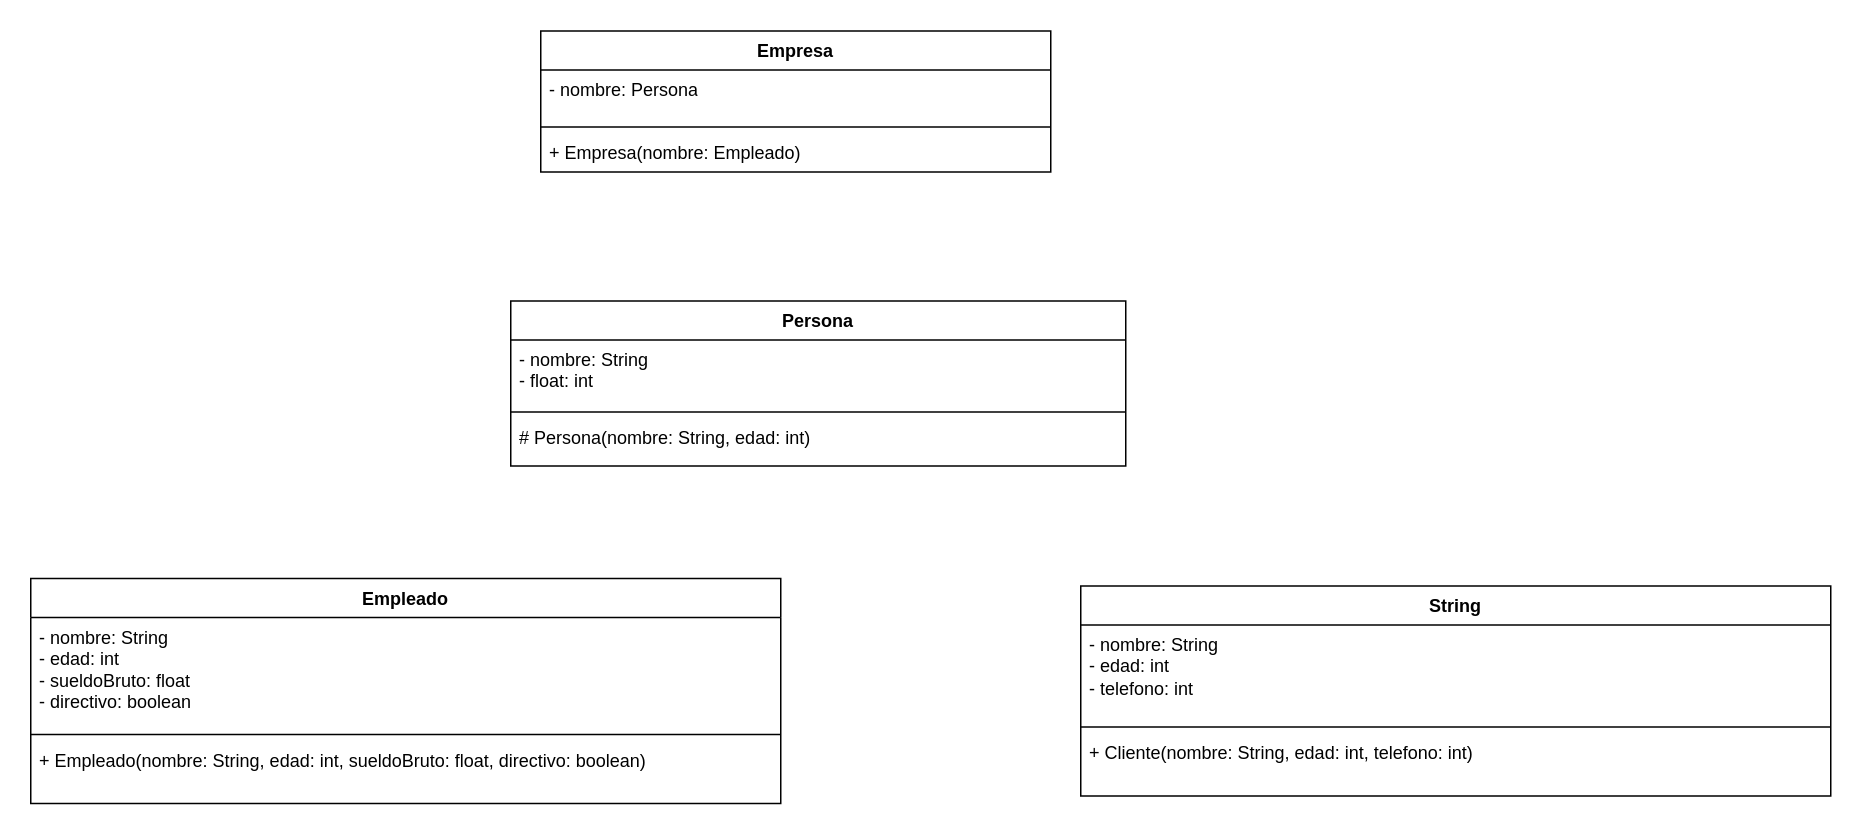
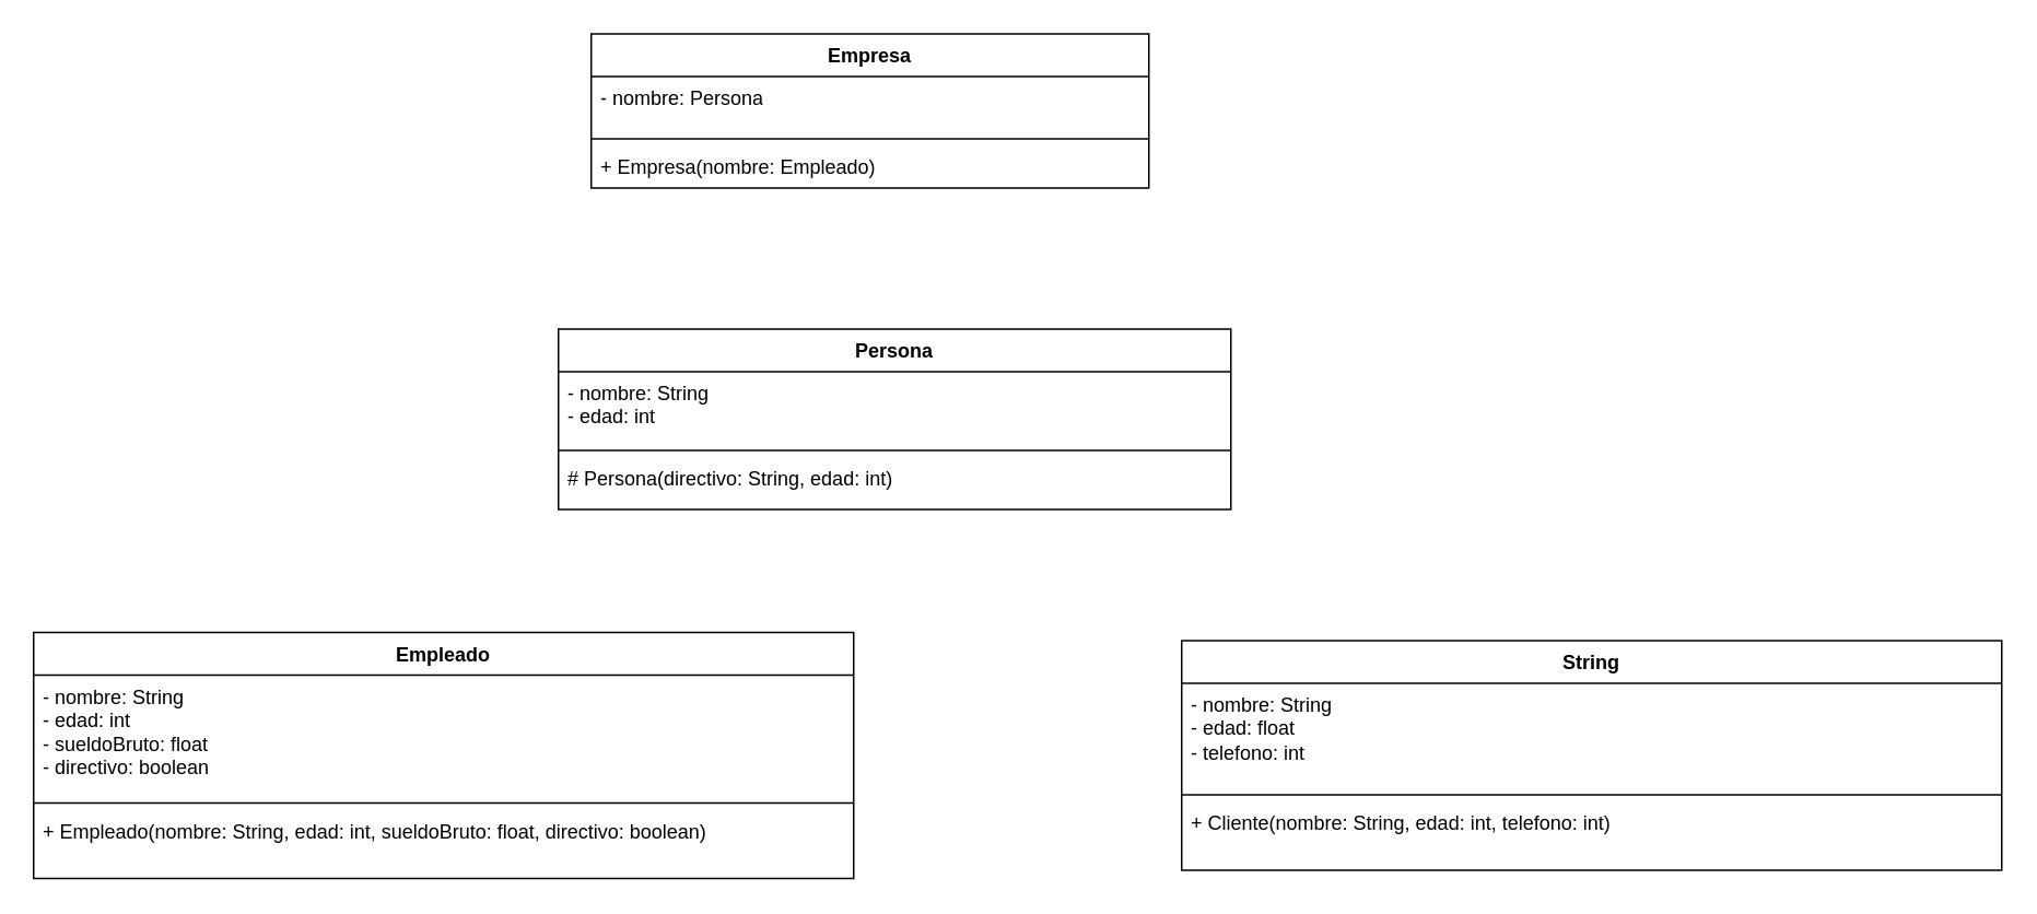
- <mxCell id="11" value="- nombre: String&lt;br&gt;- float: int" style="text;strokeColor=none;fillColor=none;align=left;verticalAlign=top;spacingLeft=4;spacingRight=4;overflow=hidden;rotatable=0;points=[[0,0.5],[1,0.5]];portConstraint=eastwest;whiteSpace=wrap;html=1;" parent="10" vertex="1"><mxGeometry y="26" width="410" height="44" as="geometry" /></mxCell>
+ <mxCell id="11" value="- nombre: String&lt;br&gt;- edad: int" style="text;strokeColor=none;fillColor=none;align=left;verticalAlign=top;spacingLeft=4;spacingRight=4;overflow=hidden;rotatable=0;points=[[0,0.5],[1,0.5]];portConstraint=eastwest;whiteSpace=wrap;html=1;" parent="10" vertex="1"><mxGeometry y="26" width="410" height="44" as="geometry" /></mxCell>
- <mxCell id="13" value="# Persona(nombre: String, edad: int)" style="text;strokeColor=none;fillColor=none;align=left;verticalAlign=top;spacingLeft=4;spacingRight=4;overflow=hidden;rotatable=0;points=[[0,0.5],[1,0.5]];portConstraint=eastwest;whiteSpace=wrap;html=1;" parent="10" vertex="1"><mxGeometry y="78" width="410" height="32" as="geometry" /></mxCell>
+ <mxCell id="13" value="# Persona(directivo: String, edad: int)" style="text;strokeColor=none;fillColor=none;align=left;verticalAlign=top;spacingLeft=4;spacingRight=4;overflow=hidden;rotatable=0;points=[[0,0.5],[1,0.5]];portConstraint=eastwest;whiteSpace=wrap;html=1;" parent="10" vertex="1"><mxGeometry y="78" width="410" height="32" as="geometry" /></mxCell>
- <mxCell id="7" value="- nombre: String&lt;br style=&quot;border-color: var(--border-color);&quot;&gt;- edad: int&lt;br style=&quot;border-color: var(--border-color);&quot;&gt;- telefono: int" style="text;strokeColor=none;fillColor=none;align=left;verticalAlign=top;spacingLeft=4;spacingRight=4;overflow=hidden;rotatable=0;points=[[0,0.5],[1,0.5]];portConstraint=eastwest;whiteSpace=wrap;html=1;" parent="6" vertex="1"><mxGeometry y="26" width="500" height="64" as="geometry" /></mxCell>
+ <mxCell id="7" value="- nombre: String&lt;br style=&quot;border-color: var(--border-color);&quot;&gt;- edad: float&lt;br style=&quot;border-color: var(--border-color);&quot;&gt;- telefono: int" style="text;strokeColor=none;fillColor=none;align=left;verticalAlign=top;spacingLeft=4;spacingRight=4;overflow=hidden;rotatable=0;points=[[0,0.5],[1,0.5]];portConstraint=eastwest;whiteSpace=wrap;html=1;" parent="6" vertex="1"><mxGeometry y="26" width="500" height="64" as="geometry" /></mxCell>
